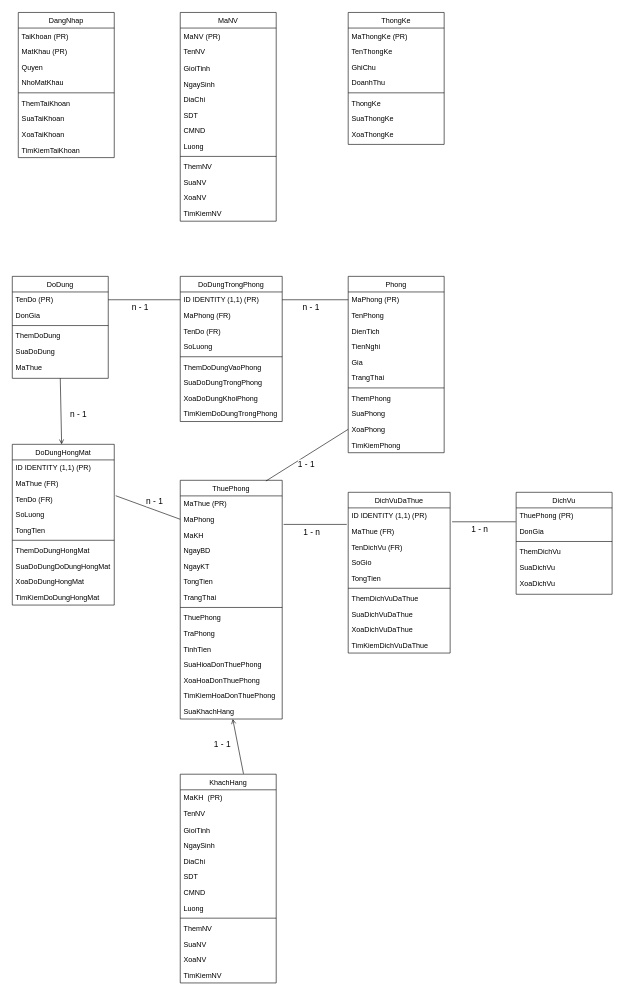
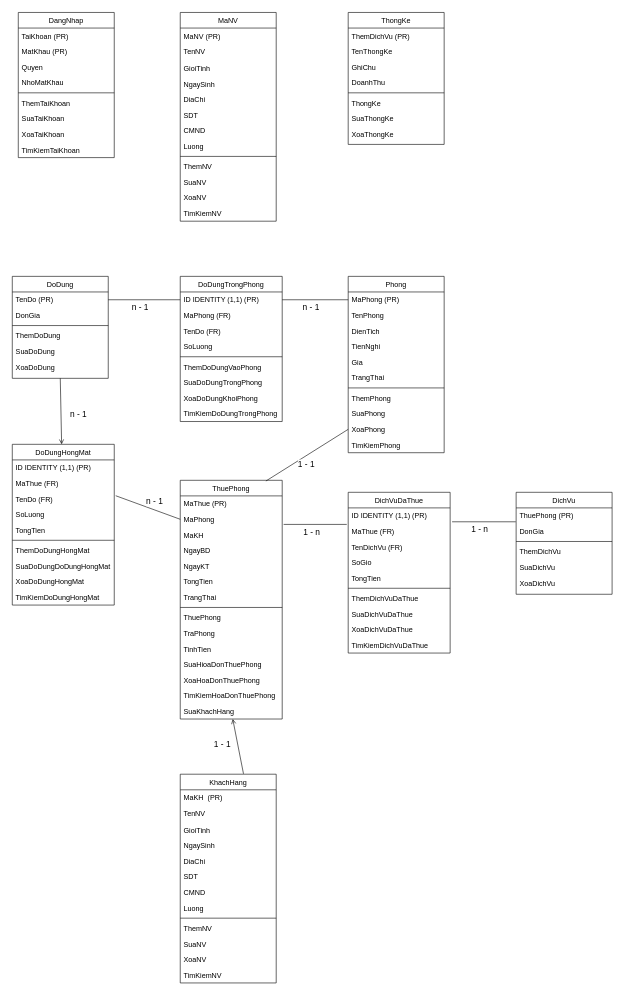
- <mxCell id="27" value="MaThongKe (PR)" style="text;align=left;verticalAlign=top;spacingLeft=4;spacingRight=4;overflow=hidden;rotatable=0;points=[[0,0.5],[1,0.5]];portConstraint=eastwest;" parent="26" vertex="1"><mxGeometry y="26" width="160" height="26" as="geometry" /></mxCell>
+ <mxCell id="27" value="ThemDichVu (PR)" style="text;align=left;verticalAlign=top;spacingLeft=4;spacingRight=4;overflow=hidden;rotatable=0;points=[[0,0.5],[1,0.5]];portConstraint=eastwest;" parent="26" vertex="1"><mxGeometry y="26" width="160" height="26" as="geometry" /></mxCell>
- <mxCell id="51" value="MaThue" style="text;strokeColor=none;fillColor=none;align=left;verticalAlign=top;spacingLeft=4;spacingRight=4;overflow=hidden;rotatable=0;points=[[0,0.5],[1,0.5]];portConstraint=eastwest;" parent="45" vertex="1"><mxGeometry y="138" width="160" height="26" as="geometry" /></mxCell>
+ <mxCell id="51" value="XoaDoDung" style="text;strokeColor=none;fillColor=none;align=left;verticalAlign=top;spacingLeft=4;spacingRight=4;overflow=hidden;rotatable=0;points=[[0,0.5],[1,0.5]];portConstraint=eastwest;" parent="45" vertex="1"><mxGeometry y="138" width="160" height="26" as="geometry" /></mxCell>
